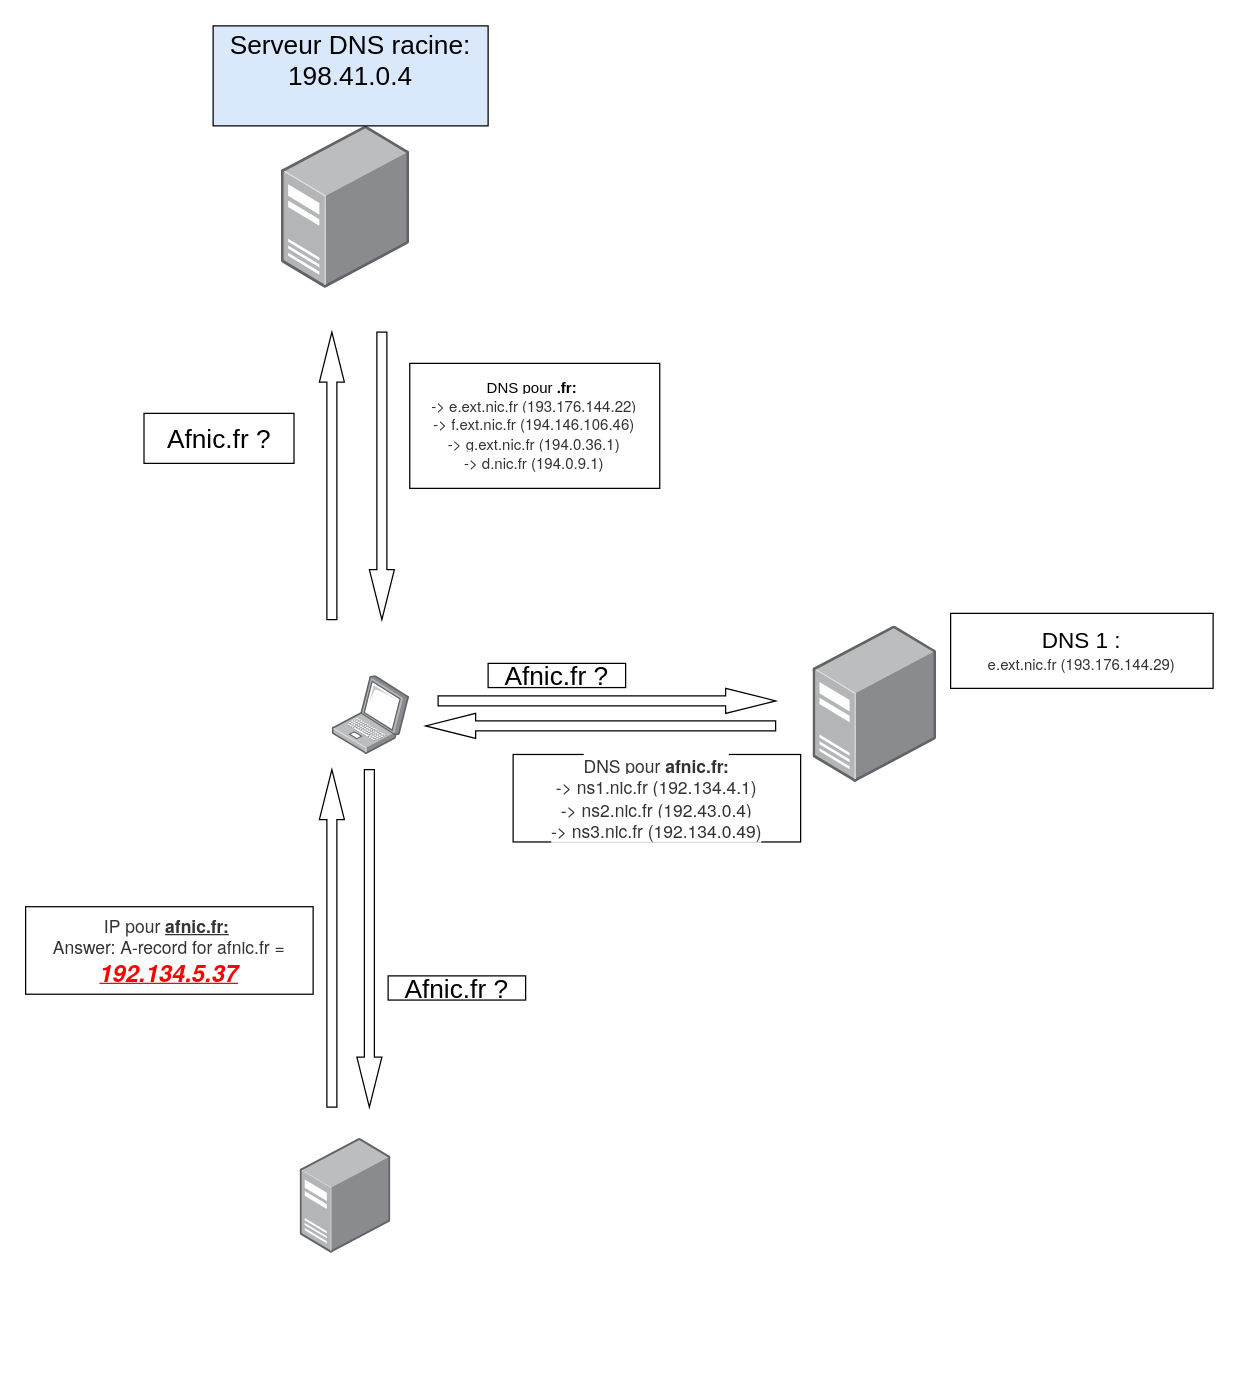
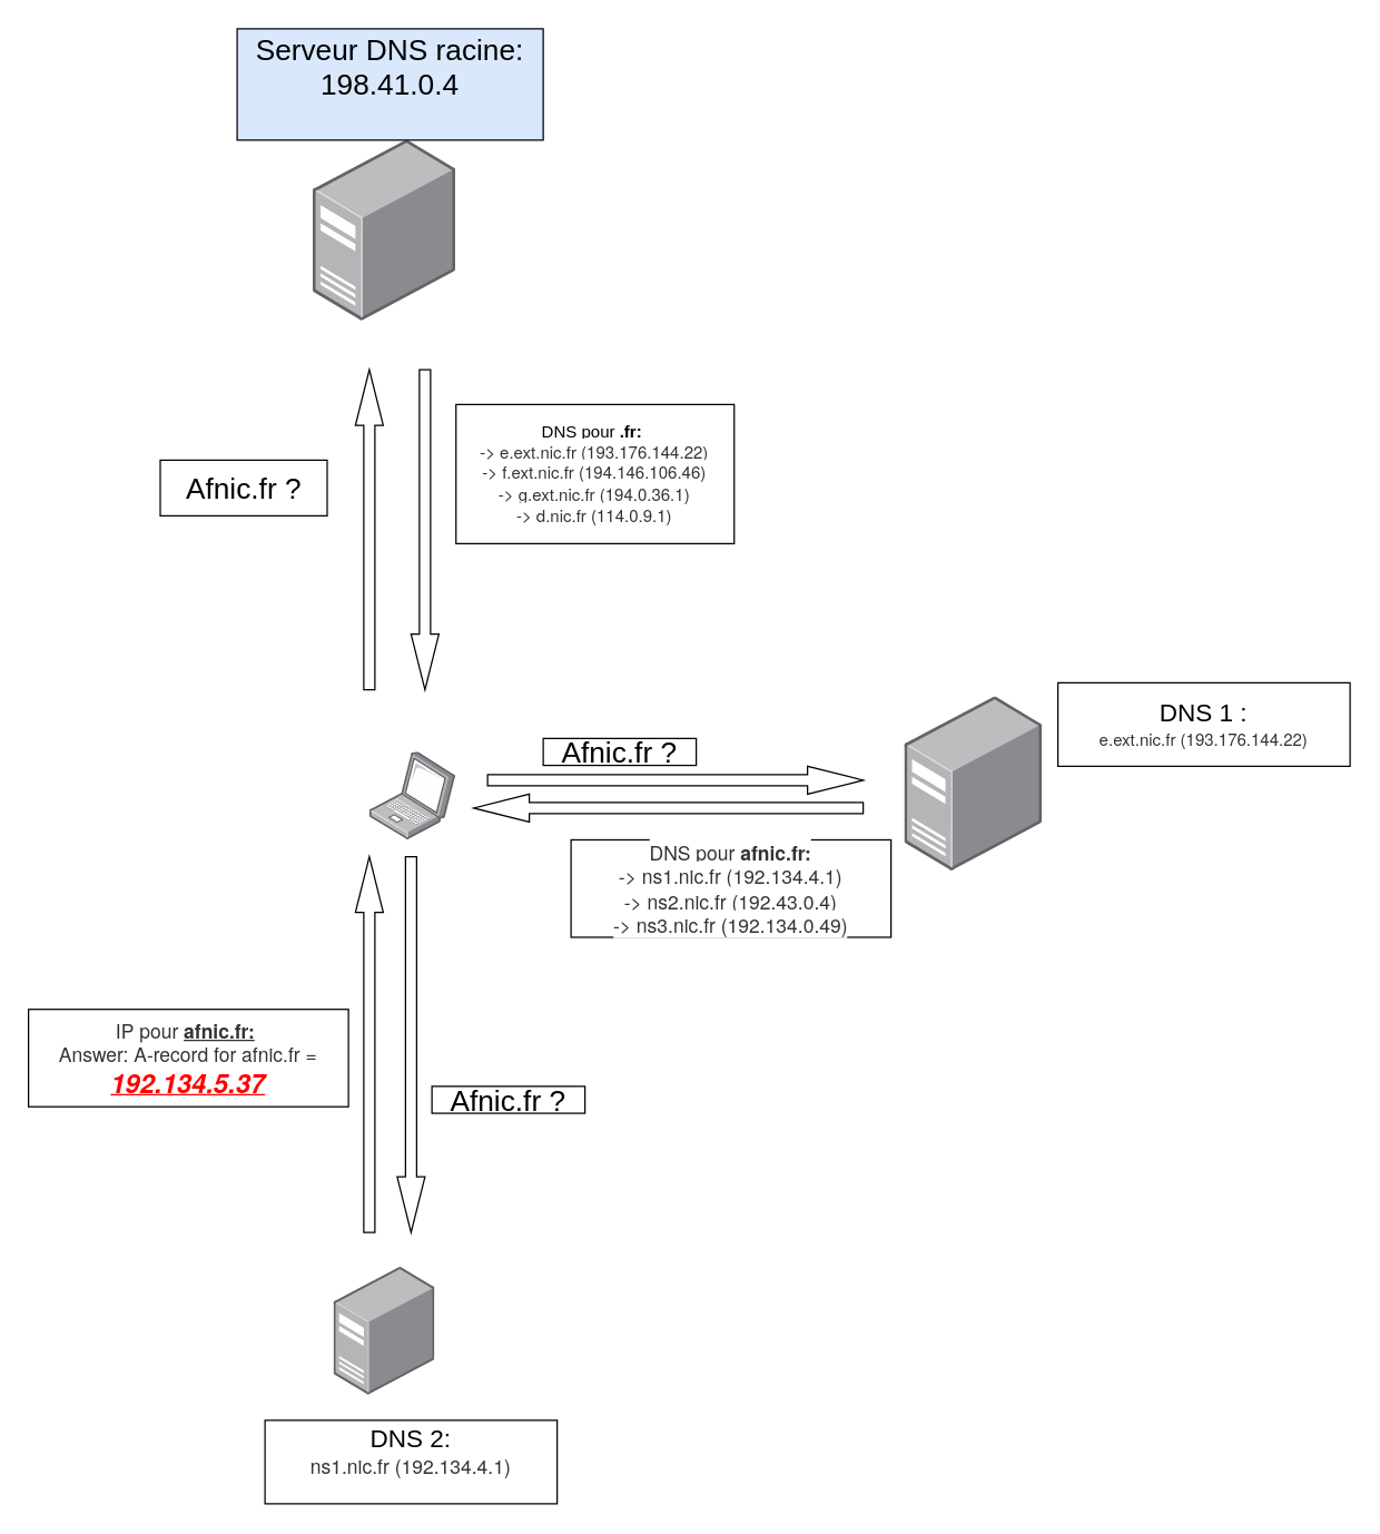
- <mxCell id="12" value="&lt;font style=&quot;font-size: 12px&quot;&gt;DNS pour&lt;b&gt; &lt;u&gt;.fr&lt;/u&gt;:&lt;/b&gt;&amp;nbsp;&lt;br&gt;&lt;span style=&quot;color: rgb(51 , 51 , 51) ; font-family: &amp;#34;helvetica neue&amp;#34; , &amp;#34;helvetica&amp;#34; , &amp;#34;arial&amp;#34; , sans-serif ; background-color: rgb(255 , 255 , 255)&quot;&gt;-&amp;gt; e.ext.nic.fr (193.176.144.22)&lt;/span&gt;&lt;br style=&quot;box-sizing: border-box ; color: rgb(51 , 51 , 51) ; font-family: &amp;#34;helvetica neue&amp;#34; , &amp;#34;helvetica&amp;#34; , &amp;#34;arial&amp;#34; , sans-serif ; background-color: rgb(255 , 255 , 255)&quot;&gt;&lt;span style=&quot;color: rgb(51 , 51 , 51) ; font-family: &amp;#34;helvetica neue&amp;#34; , &amp;#34;helvetica&amp;#34; , &amp;#34;arial&amp;#34; , sans-serif ; background-color: rgb(255 , 255 , 255)&quot;&gt;-&amp;gt; f.ext.nic.fr (194.146.106.46)&lt;/span&gt;&lt;br style=&quot;box-sizing: border-box ; color: rgb(51 , 51 , 51) ; font-family: &amp;#34;helvetica neue&amp;#34; , &amp;#34;helvetica&amp;#34; , &amp;#34;arial&amp;#34; , sans-serif ; background-color: rgb(255 , 255 , 255)&quot;&gt;&lt;span style=&quot;color: rgb(51 , 51 , 51) ; font-family: &amp;#34;helvetica neue&amp;#34; , &amp;#34;helvetica&amp;#34; , &amp;#34;arial&amp;#34; , sans-serif ; background-color: rgb(255 , 255 , 255)&quot;&gt;-&amp;gt; g.ext.nic.fr (194.0.36.1)&lt;/span&gt;&lt;br style=&quot;box-sizing: border-box ; color: rgb(51 , 51 , 51) ; font-family: &amp;#34;helvetica neue&amp;#34; , &amp;#34;helvetica&amp;#34; , &amp;#34;arial&amp;#34; , sans-serif ; background-color: rgb(255 , 255 , 255)&quot;&gt;&lt;span style=&quot;color: rgb(51 , 51 , 51) ; font-family: &amp;#34;helvetica neue&amp;#34; , &amp;#34;helvetica&amp;#34; , &amp;#34;arial&amp;#34; , sans-serif ; background-color: rgb(255 , 255 , 255)&quot;&gt;-&amp;gt; d.nic.fr (194.0.9.1)&lt;/span&gt;&lt;/font&gt;" style="rounded=0;whiteSpace=wrap;html=1;" vertex="1" parent="1"><mxGeometry x="327.3" y="290" width="200" height="100" as="geometry" /></mxCell>
+ <mxCell id="12" value="&lt;font style=&quot;font-size: 12px&quot;&gt;DNS pour&lt;b&gt; &lt;u&gt;.fr&lt;/u&gt;:&lt;/b&gt;&amp;nbsp;&lt;br&gt;&lt;span style=&quot;color: rgb(51 , 51 , 51) ; font-family: &amp;#34;helvetica neue&amp;#34; , &amp;#34;helvetica&amp;#34; , &amp;#34;arial&amp;#34; , sans-serif ; background-color: rgb(255 , 255 , 255)&quot;&gt;-&amp;gt; e.ext.nic.fr (193.176.144.22)&lt;/span&gt;&lt;br style=&quot;box-sizing: border-box ; color: rgb(51 , 51 , 51) ; font-family: &amp;#34;helvetica neue&amp;#34; , &amp;#34;helvetica&amp;#34; , &amp;#34;arial&amp;#34; , sans-serif ; background-color: rgb(255 , 255 , 255)&quot;&gt;&lt;span style=&quot;color: rgb(51 , 51 , 51) ; font-family: &amp;#34;helvetica neue&amp;#34; , &amp;#34;helvetica&amp;#34; , &amp;#34;arial&amp;#34; , sans-serif ; background-color: rgb(255 , 255 , 255)&quot;&gt;-&amp;gt; f.ext.nic.fr (194.146.106.46)&lt;/span&gt;&lt;br style=&quot;box-sizing: border-box ; color: rgb(51 , 51 , 51) ; font-family: &amp;#34;helvetica neue&amp;#34; , &amp;#34;helvetica&amp;#34; , &amp;#34;arial&amp;#34; , sans-serif ; background-color: rgb(255 , 255 , 255)&quot;&gt;&lt;span style=&quot;color: rgb(51 , 51 , 51) ; font-family: &amp;#34;helvetica neue&amp;#34; , &amp;#34;helvetica&amp;#34; , &amp;#34;arial&amp;#34; , sans-serif ; background-color: rgb(255 , 255 , 255)&quot;&gt;-&amp;gt; g.ext.nic.fr (194.0.36.1)&lt;/span&gt;&lt;br style=&quot;box-sizing: border-box ; color: rgb(51 , 51 , 51) ; font-family: &amp;#34;helvetica neue&amp;#34; , &amp;#34;helvetica&amp;#34; , &amp;#34;arial&amp;#34; , sans-serif ; background-color: rgb(255 , 255 , 255)&quot;&gt;&lt;span style=&quot;color: rgb(51 , 51 , 51) ; font-family: &amp;#34;helvetica neue&amp;#34; , &amp;#34;helvetica&amp;#34; , &amp;#34;arial&amp;#34; , sans-serif ; background-color: rgb(255 , 255 , 255)&quot;&gt;-&amp;gt; d.nic.fr (114.0.9.1)&lt;/span&gt;&lt;/font&gt;" style="rounded=0;whiteSpace=wrap;html=1;" vertex="1" parent="1"><mxGeometry x="327.3" y="290" width="200" height="100" as="geometry" /></mxCell>
- <mxCell id="19" value="&lt;font&gt;&lt;font style=&quot;font-size: 18px&quot;&gt;DNS 1 :&lt;/font&gt;&lt;br&gt;&lt;span style=&quot;font-size: 12px ; color: rgb(51 , 51 , 51) ; font-family: &amp;#34;helvetica neue&amp;#34; , &amp;#34;helvetica&amp;#34; , &amp;#34;arial&amp;#34; , sans-serif ; background-color: rgb(255 , 255 , 255)&quot;&gt;e.ext.nic.fr (193.176.144.29)&lt;/span&gt;&lt;br&gt;&lt;/font&gt;" style="rounded=0;whiteSpace=wrap;html=1;" vertex="1" parent="1"><mxGeometry x="760" y="490" width="210" height="60" as="geometry" /></mxCell>
+ <mxCell id="19" value="&lt;font&gt;&lt;font style=&quot;font-size: 18px&quot;&gt;DNS 1 :&lt;/font&gt;&lt;br&gt;&lt;span style=&quot;font-size: 12px ; color: rgb(51 , 51 , 51) ; font-family: &amp;#34;helvetica neue&amp;#34; , &amp;#34;helvetica&amp;#34; , &amp;#34;arial&amp;#34; , sans-serif ; background-color: rgb(255 , 255 , 255)&quot;&gt;e.ext.nic.fr (193.176.144.22)&lt;/span&gt;&lt;br&gt;&lt;/font&gt;" style="rounded=0;whiteSpace=wrap;html=1;" vertex="1" parent="1"><mxGeometry x="760" y="490" width="210" height="60" as="geometry" /></mxCell>
+ <mxCell id="20" value="&lt;font&gt;&lt;font style=&quot;font-size: 18px&quot;&gt;DNS 2:&lt;br&gt;&lt;/font&gt;&lt;span style=&quot;color: rgb(51 , 51 , 51) ; font-family: &amp;#34;helvetica neue&amp;#34; , &amp;#34;helvetica&amp;#34; , &amp;#34;arial&amp;#34; , sans-serif ; font-size: 14px ; background-color: rgb(255 , 255 , 255)&quot;&gt;ns1.nic.fr (192.134.4.1)&lt;/span&gt;&lt;br style=&quot;box-sizing: border-box ; color: rgb(51 , 51 , 51) ; font-family: &amp;#34;helvetica neue&amp;#34; , &amp;#34;helvetica&amp;#34; , &amp;#34;arial&amp;#34; , sans-serif ; font-size: 14px ; background-color: rgb(255 , 255 , 255)&quot;&gt;&lt;br&gt;&lt;/font&gt;" style="rounded=0;whiteSpace=wrap;html=1;" vertex="1" parent="1"><mxGeometry x="190" y="1020" width="210" height="60" as="geometry" /></mxCell>
